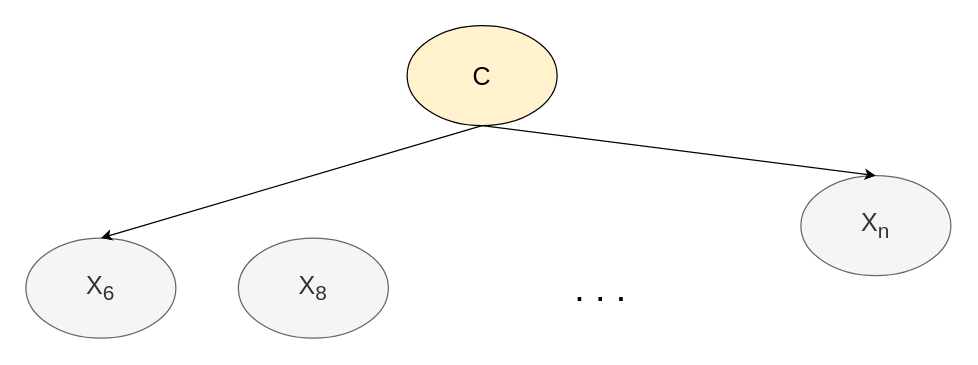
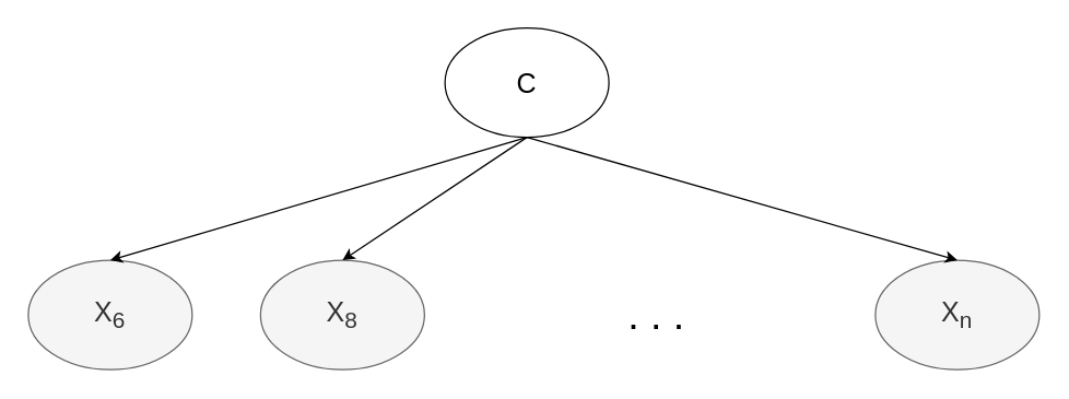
- <mxCell id="2" value="&lt;font style=&quot;font-size: 20px&quot;&gt;C&lt;/font&gt;" style="ellipse;whiteSpace=wrap;html=1;fillColor=#fff2cc;" vertex="1" parent="1"><mxGeometry x="325" y="20" width="120" height="80" as="geometry" /></mxCell>
+ <mxCell id="2" value="&lt;font style=&quot;font-size: 20px&quot;&gt;C&lt;/font&gt;" style="ellipse;whiteSpace=wrap;html=1;" vertex="1" parent="1"><mxGeometry x="325" y="20" width="120" height="80" as="geometry" /></mxCell>
+ <mxCell id="7" value="" style="endArrow=classic;html=1;exitX=0.5;exitY=1;exitDx=0;exitDy=0;entryX=0.5;entryY=0;entryDx=0;entryDy=0;" edge="1" parent="1" source="2" target="4"><mxGeometry width="50" height="50" relative="1" as="geometry"><mxPoint x="360" y="300" as="sourcePoint" /><mxPoint x="410" y="250" as="targetPoint" /></mxGeometry></mxCell>
- <mxCell id="3" value="&lt;span style=&quot;font-size: 20px&quot;&gt;X&lt;sub&gt;n&lt;/sub&gt;&lt;br&gt;&lt;/span&gt;" style="ellipse;whiteSpace=wrap;html=1;fillColor=#f5f5f5;strokeColor=#666666;fontColor=#333333;" vertex="1" parent="1"><mxGeometry x="640" y="140" width="120" height="80" as="geometry" /></mxCell>
+ <mxCell id="3" value="&lt;span style=&quot;font-size: 20px&quot;&gt;X&lt;sub&gt;n&lt;/sub&gt;&lt;br&gt;&lt;/span&gt;" style="ellipse;whiteSpace=wrap;html=1;fillColor=#f5f5f5;strokeColor=#666666;fontColor=#333333;" vertex="1" parent="1"><mxGeometry x="640" y="190" width="120" height="80" as="geometry" /></mxCell>
